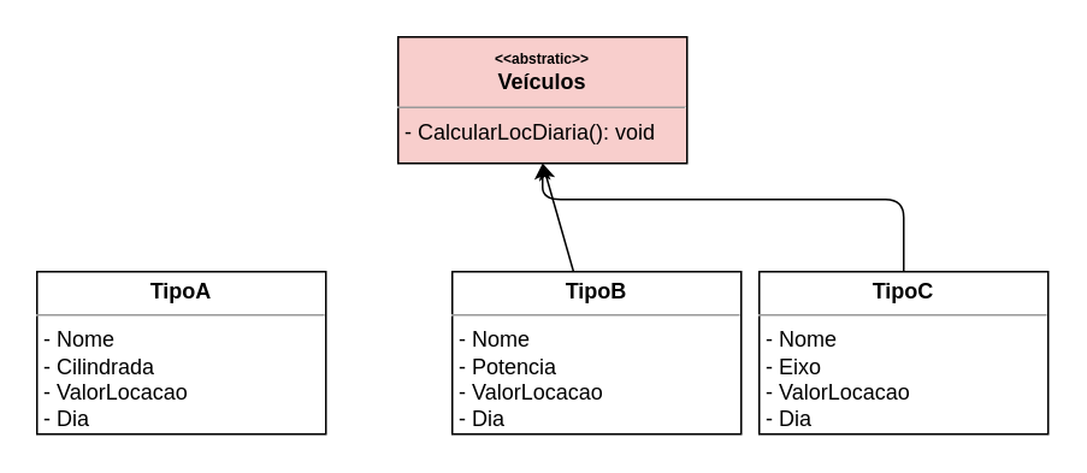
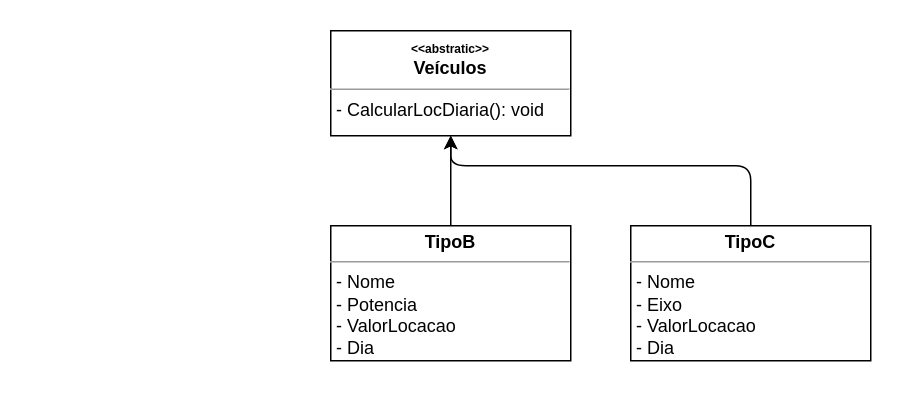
- <mxCell id="2" value="&lt;p style=&quot;margin:0px;margin-top:4px;text-align:center;&quot;&gt;&lt;b&gt;&lt;font style=&quot;font-size: 8px;&quot;&gt;&amp;lt;&amp;lt;abstratic&amp;gt;&amp;gt;&lt;/font&gt;&lt;br&gt;Veículos&lt;/b&gt;&lt;/p&gt;&lt;hr size=&quot;1&quot;&gt;&lt;p style=&quot;margin:0px;margin-left:4px;&quot;&gt;- CalcularLocDiaria(): void&lt;/p&gt;" style="verticalAlign=top;align=left;overflow=fill;fontSize=12;fontFamily=Helvetica;html=1;fillColor=#f8cecc;" vertex="1" parent="1"><mxGeometry x="220" y="20" width="160" height="70" as="geometry" /></mxCell>
+ <mxCell id="2" value="&lt;p style=&quot;margin:0px;margin-top:4px;text-align:center;&quot;&gt;&lt;b&gt;&lt;font style=&quot;font-size: 8px;&quot;&gt;&amp;lt;&amp;lt;abstratic&amp;gt;&amp;gt;&lt;/font&gt;&lt;br&gt;Veículos&lt;/b&gt;&lt;/p&gt;&lt;hr size=&quot;1&quot;&gt;&lt;p style=&quot;margin:0px;margin-left:4px;&quot;&gt;- CalcularLocDiaria(): void&lt;/p&gt;" style="verticalAlign=top;align=left;overflow=fill;fontSize=12;fontFamily=Helvetica;html=1;" vertex="1" parent="1"><mxGeometry x="220" y="20" width="160" height="70" as="geometry" /></mxCell>
- <mxCell id="3" value="&lt;p style=&quot;margin:0px;margin-top:4px;text-align:center;&quot;&gt;&lt;b&gt;TipoA&lt;/b&gt;&lt;/p&gt;&lt;hr size=&quot;1&quot;&gt;&lt;p style=&quot;margin:0px;margin-left:4px;&quot;&gt;- Nome&lt;/p&gt;&lt;p style=&quot;margin:0px;margin-left:4px;&quot;&gt;- Cilindrada&lt;/p&gt;&lt;p style=&quot;margin:0px;margin-left:4px;&quot;&gt;- ValorLocacao&lt;/p&gt;&lt;p style=&quot;margin:0px;margin-left:4px;&quot;&gt;- Dia&lt;/p&gt;" style="verticalAlign=top;align=left;overflow=fill;fontSize=12;fontFamily=Helvetica;html=1;" vertex="1" parent="1"><mxGeometry x="20" y="150" width="160" height="90" as="geometry" /></mxCell>
- <mxCell id="5" value="&lt;p style=&quot;margin: 4px 0px 0px; text-align: center;&quot;&gt;&lt;b&gt;TipoB&lt;/b&gt;&lt;/p&gt;&lt;hr size=&quot;1&quot;&gt;&lt;p style=&quot;margin: 0px 0px 0px 4px;&quot;&gt;- Nome&lt;/p&gt;&lt;p style=&quot;margin: 0px 0px 0px 4px;&quot;&gt;- Potencia&lt;/p&gt;&lt;p style=&quot;margin: 0px 0px 0px 4px;&quot;&gt;- ValorLocacao&lt;/p&gt;&lt;p style=&quot;margin: 0px 0px 0px 4px;&quot;&gt;- Dia&lt;/p&gt;&lt;p style=&quot;margin:0px;margin-top:4px;text-align:center;&quot;&gt;&lt;/p&gt;" style="verticalAlign=top;align=left;overflow=fill;fontSize=12;fontFamily=Helvetica;html=1;" vertex="1" parent="1"><mxGeometry x="250" y="150" width="160" height="90" as="geometry" /></mxCell>
+ <mxCell id="5" value="&lt;p style=&quot;margin: 4px 0px 0px; text-align: center;&quot;&gt;&lt;b&gt;TipoB&lt;/b&gt;&lt;/p&gt;&lt;hr size=&quot;1&quot;&gt;&lt;p style=&quot;margin: 0px 0px 0px 4px;&quot;&gt;- Nome&lt;/p&gt;&lt;p style=&quot;margin: 0px 0px 0px 4px;&quot;&gt;- Potencia&lt;/p&gt;&lt;p style=&quot;margin: 0px 0px 0px 4px;&quot;&gt;- ValorLocacao&lt;/p&gt;&lt;p style=&quot;margin: 0px 0px 0px 4px;&quot;&gt;- Dia&lt;/p&gt;&lt;p style=&quot;margin:0px;margin-top:4px;text-align:center;&quot;&gt;&lt;/p&gt;" style="verticalAlign=top;align=left;overflow=fill;fontSize=12;fontFamily=Helvetica;html=1;" vertex="1" parent="1"><mxGeometry x="220" y="150" width="160" height="90" as="geometry" /></mxCell>
